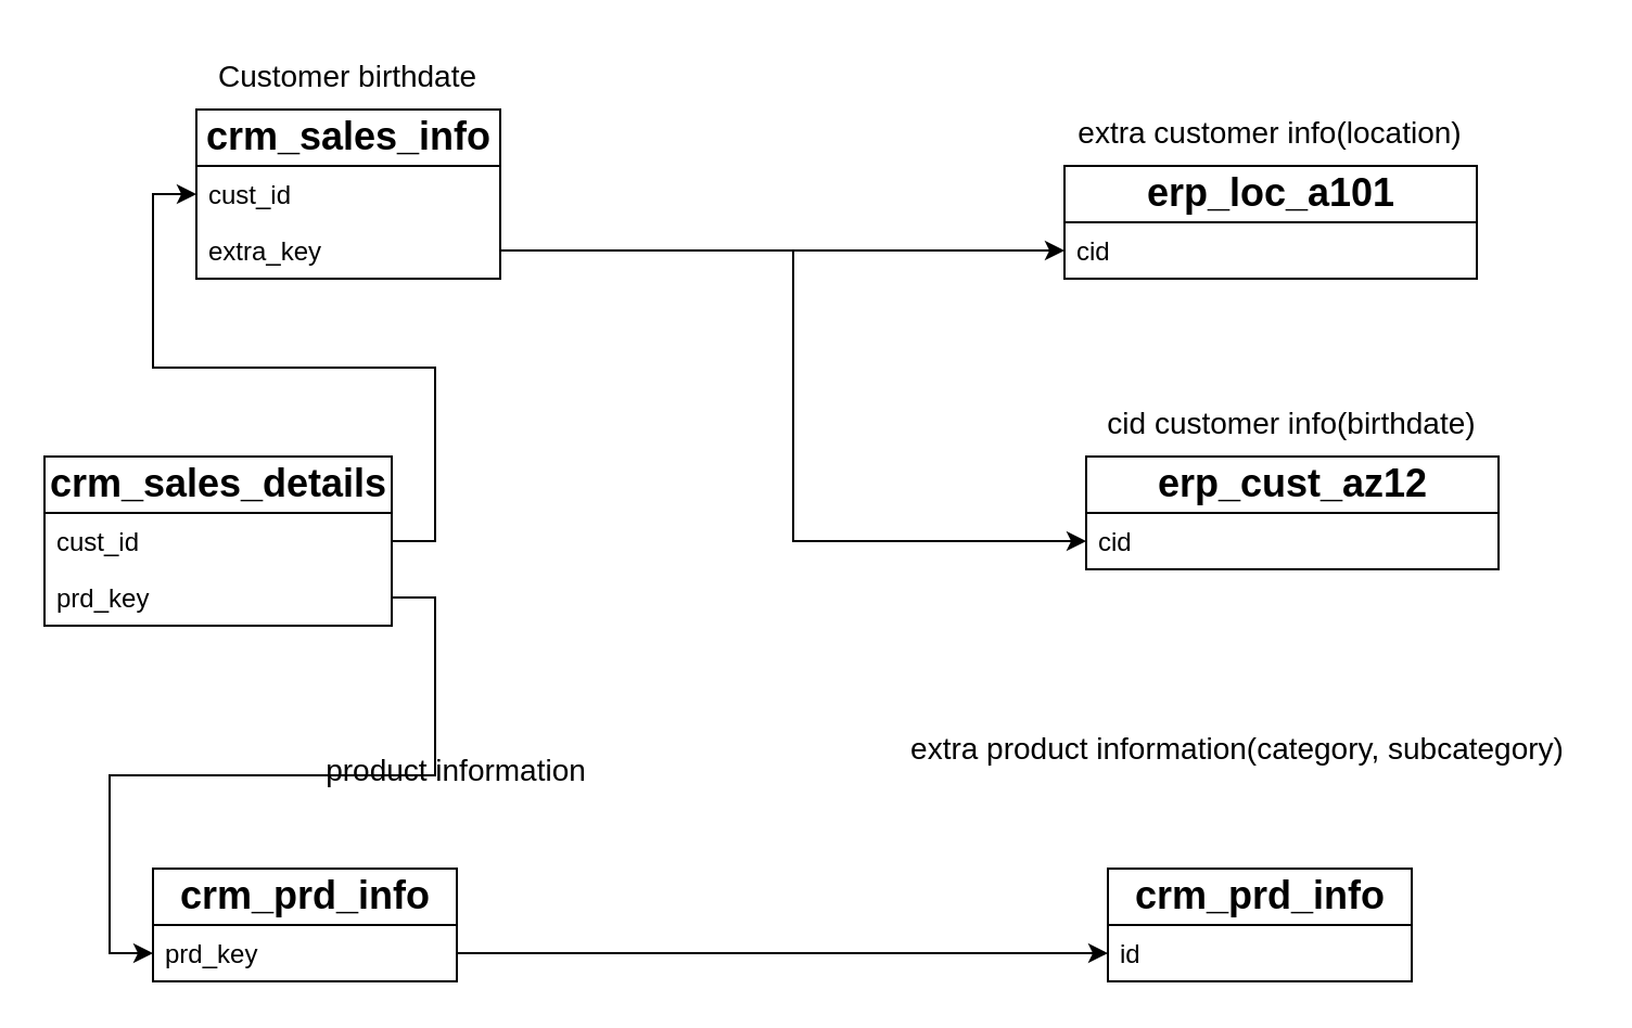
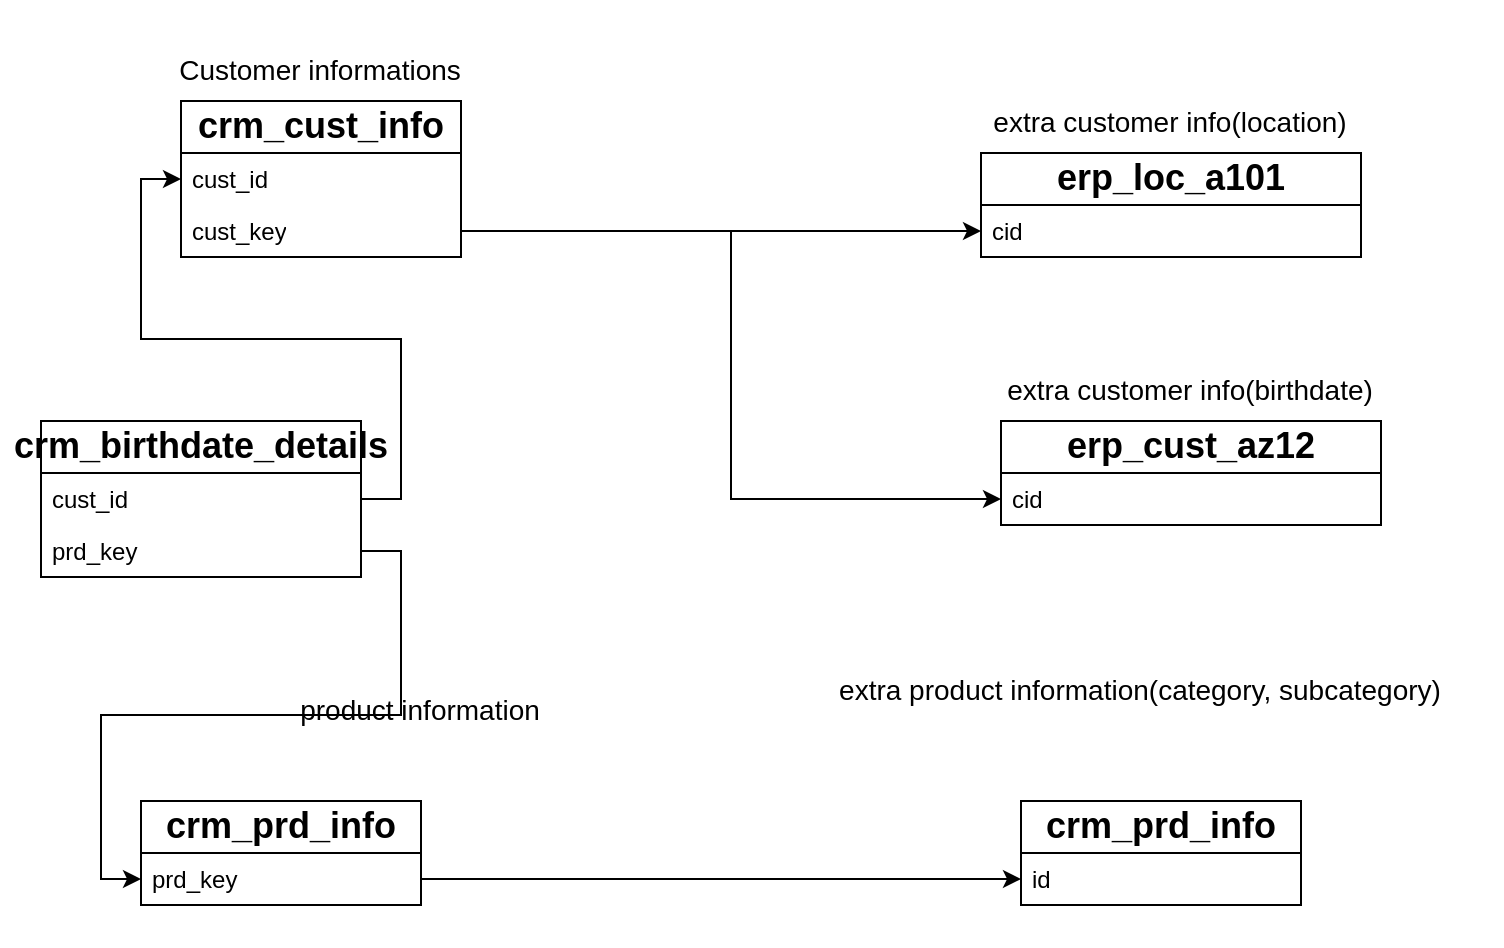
- <mxCell id="5" value="&lt;font style=&quot;font-size: 14px;&quot;&gt;Customer birthdate&lt;/font&gt;" style="text;html=1;align=center;verticalAlign=middle;whiteSpace=wrap;rounded=0;" vertex="1" parent="1"><mxGeometry x="80" y="20" width="160" height="30" as="geometry" /></mxCell>
+ <mxCell id="5" value="&lt;font style=&quot;font-size: 14px;&quot;&gt;Customer informations&lt;/font&gt;" style="text;html=1;align=center;verticalAlign=middle;whiteSpace=wrap;rounded=0;" vertex="1" parent="1"><mxGeometry x="80" y="20" width="160" height="30" as="geometry" /></mxCell>
- <mxCell id="2" value="&lt;font style=&quot;font-size: 18px;&quot;&gt;&lt;b&gt;crm_sales_info&lt;/b&gt;&lt;/font&gt;" style="swimlane;fontStyle=0;childLayout=stackLayout;horizontal=1;startSize=26;fillColor=none;horizontalStack=0;resizeParent=1;resizeParentMax=0;resizeLast=0;collapsible=1;marginBottom=0;html=1;" vertex="1" parent="1"><mxGeometry x="90" y="50" width="140" height="78" as="geometry" /></mxCell>
+ <mxCell id="2" value="&lt;font style=&quot;font-size: 18px;&quot;&gt;&lt;b&gt;crm_cust_info&lt;/b&gt;&lt;/font&gt;" style="swimlane;fontStyle=0;childLayout=stackLayout;horizontal=1;startSize=26;fillColor=none;horizontalStack=0;resizeParent=1;resizeParentMax=0;resizeLast=0;collapsible=1;marginBottom=0;html=1;" vertex="1" parent="1"><mxGeometry x="90" y="50" width="140" height="78" as="geometry" /></mxCell>
- <mxCell id="4" value="extra_key" style="text;strokeColor=none;fillColor=none;align=left;verticalAlign=top;spacingLeft=4;spacingRight=4;overflow=hidden;rotatable=0;points=[[0,0.5],[1,0.5]];portConstraint=eastwest;whiteSpace=wrap;html=1;" vertex="1" parent="2"><mxGeometry y="52" width="140" height="26" as="geometry" /></mxCell>
+ <mxCell id="4" value="cust_key" style="text;strokeColor=none;fillColor=none;align=left;verticalAlign=top;spacingLeft=4;spacingRight=4;overflow=hidden;rotatable=0;points=[[0,0.5],[1,0.5]];portConstraint=eastwest;whiteSpace=wrap;html=1;" vertex="1" parent="2"><mxGeometry y="52" width="140" height="26" as="geometry" /></mxCell>
- <mxCell id="14" value="&lt;font style=&quot;font-size: 14px;&quot;&gt;cid customer info(birthdate)&lt;/font&gt;" style="text;html=1;align=center;verticalAlign=middle;whiteSpace=wrap;rounded=0;" vertex="1" parent="1"><mxGeometry x="480" y="180" width="230" height="30" as="geometry" /></mxCell>
+ <mxCell id="14" value="&lt;font style=&quot;font-size: 14px;&quot;&gt;extra customer info(birthdate)&lt;/font&gt;" style="text;html=1;align=center;verticalAlign=middle;whiteSpace=wrap;rounded=0;" vertex="1" parent="1"><mxGeometry x="480" y="180" width="230" height="30" as="geometry" /></mxCell>
- <mxCell id="9" value="&lt;font style=&quot;font-size: 18px;&quot;&gt;&lt;b style=&quot;&quot;&gt;crm_sales_details&lt;/b&gt;&lt;/font&gt;" style="swimlane;fontStyle=0;childLayout=stackLayout;horizontal=1;startSize=26;fillColor=none;horizontalStack=0;resizeParent=1;resizeParentMax=0;resizeLast=0;collapsible=1;marginBottom=0;html=1;" vertex="1" parent="1"><mxGeometry y="210" width="160" height="78" as="geometry" x="20" /></mxCell>
+ <mxCell id="9" value="&lt;font style=&quot;font-size: 18px;&quot;&gt;&lt;b style=&quot;&quot;&gt;crm_birthdate_details&lt;/b&gt;&lt;/font&gt;" style="swimlane;fontStyle=0;childLayout=stackLayout;horizontal=1;startSize=26;fillColor=none;horizontalStack=0;resizeParent=1;resizeParentMax=0;resizeLast=0;collapsible=1;marginBottom=0;html=1;" vertex="1" parent="1"><mxGeometry y="210" width="160" height="78" as="geometry" x="20" /></mxCell>
